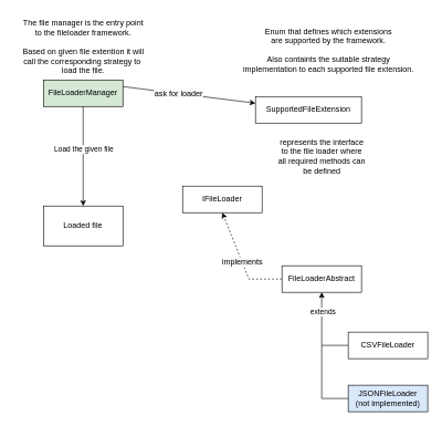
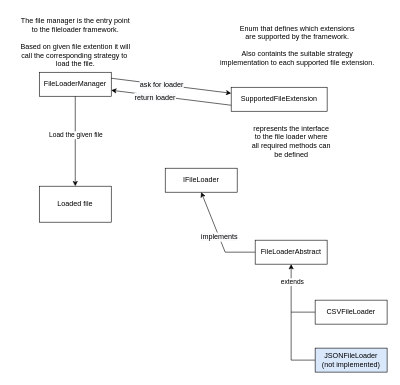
- <mxCell id="2" value="FileLoaderManager" style="rounded=0;whiteSpace=wrap;html=1;fillColor=#d5e8d4;" vertex="1" parent="1"><mxGeometry x="65" y="120" width="120" height="40" as="geometry" /></mxCell>
+ <mxCell id="2" value="FileLoaderManager" style="rounded=0;whiteSpace=wrap;html=1;" vertex="1" parent="1"><mxGeometry x="65" y="120" width="120" height="40" as="geometry" /></mxCell>
+ <mxCell id="8" value="" style="endArrow=classic;html=1;rounded=0;exitX=0;exitY=0.75;exitDx=0;exitDy=0;entryX=1;entryY=0.75;entryDx=0;entryDy=0;" edge="1" parent="1" source="4" target="2"><mxGeometry width="50" height="50" relative="1" as="geometry"><mxPoint x="195" y="140" as="sourcePoint" /><mxPoint x="165" y="290" as="targetPoint" /></mxGeometry></mxCell>
+ <mxCell id="9" value="&lt;span style=&quot;font-size: 12px; background-color: rgb(248, 249, 250);&quot;&gt;return loader&lt;/span&gt;" style="edgeLabel;html=1;align=center;verticalAlign=middle;resizable=0;points=[];" vertex="1" connectable="0" parent="8"><mxGeometry x="0.27" y="2" relative="1" as="geometry"><mxPoint as="offset" /></mxGeometry></mxCell>
- <mxCell id="13" value="" style="endArrow=classic;html=1;rounded=0;entryX=0.5;entryY=1;entryDx=0;entryDy=0;exitX=0;exitY=0.5;exitDx=0;exitDy=0;dashed=1;" edge="1" parent="1" source="12" target="10"><mxGeometry width="50" height="50" relative="1" as="geometry"><mxPoint x="255" y="380" as="sourcePoint" /><mxPoint x="305" y="330" as="targetPoint" /><Array as="points"><mxPoint x="375" y="420" /></Array></mxGeometry></mxCell>
+ <mxCell id="13" value="" style="endArrow=classic;html=1;rounded=0;entryX=0.5;entryY=1;entryDx=0;entryDy=0;exitX=0;exitY=0.5;exitDx=0;exitDy=0;" edge="1" parent="1" source="12" target="10"><mxGeometry width="50" height="50" relative="1" as="geometry"><mxPoint x="255" y="380" as="sourcePoint" /><mxPoint x="305" y="330" as="targetPoint" /><Array as="points"><mxPoint x="375" y="420" /></Array></mxGeometry></mxCell>
